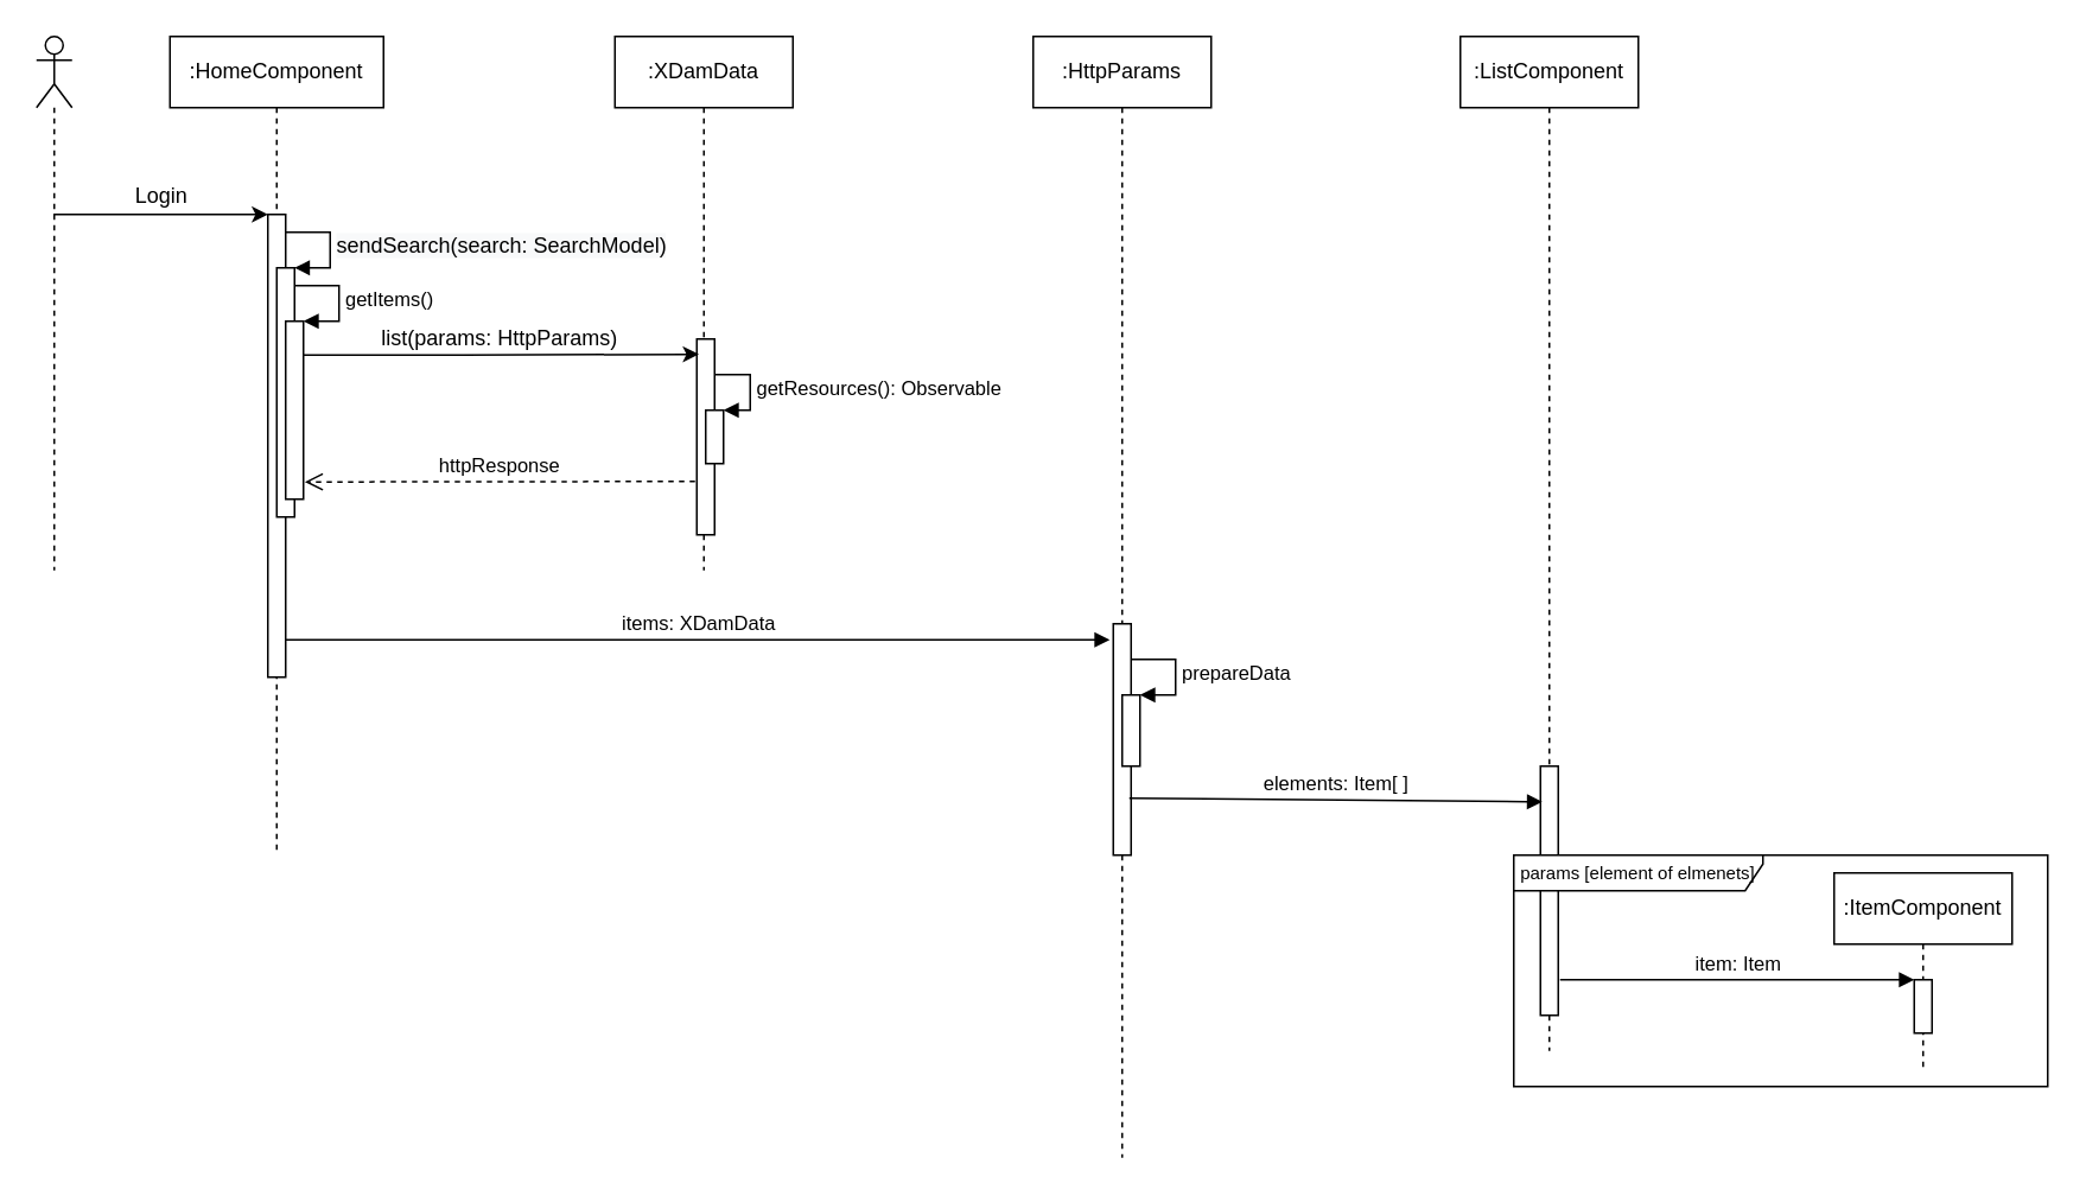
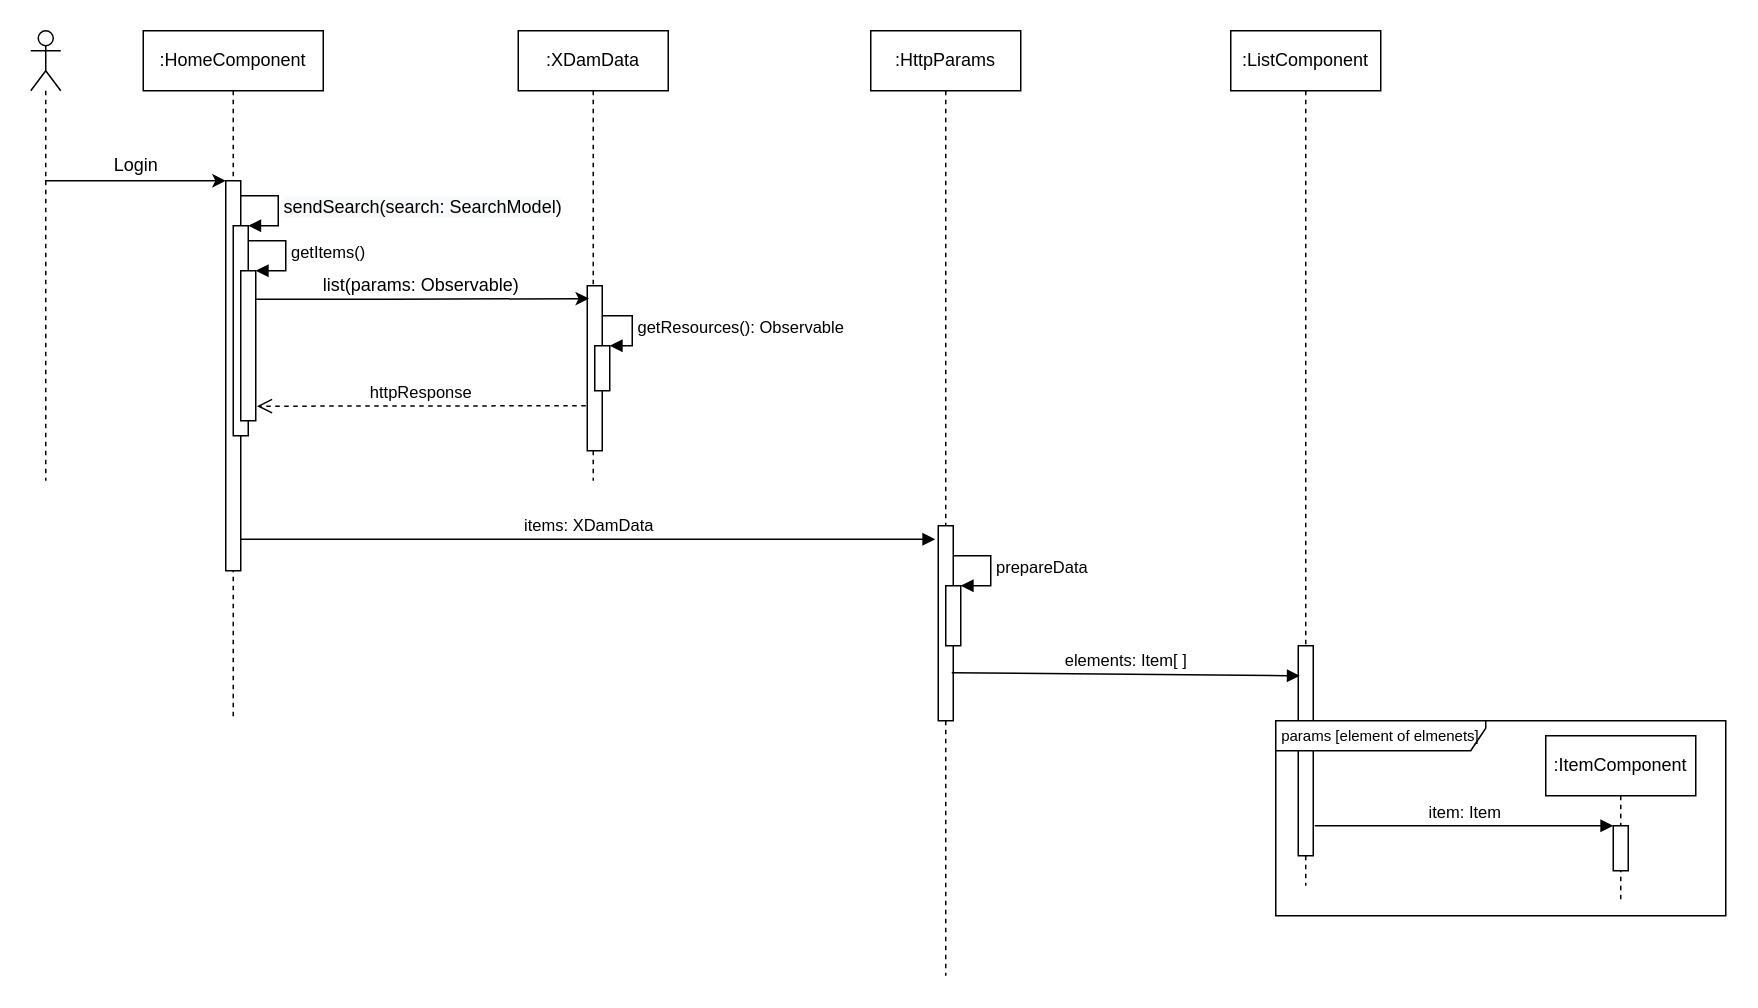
- <mxCell id="16" value="list(params: HttpParams)" style="text;html=1;align=center;verticalAlign=middle;resizable=0;points=[];autosize=1;" parent="1" vertex="1"><mxGeometry x="205" y="180" width="150" height="20" as="geometry" /></mxCell>
+ <mxCell id="16" value="list(params: Observable)" style="text;html=1;align=center;verticalAlign=middle;resizable=0;points=[];autosize=1;" parent="1" vertex="1"><mxGeometry x="205" y="180" width="150" height="20" as="geometry" /></mxCell>
